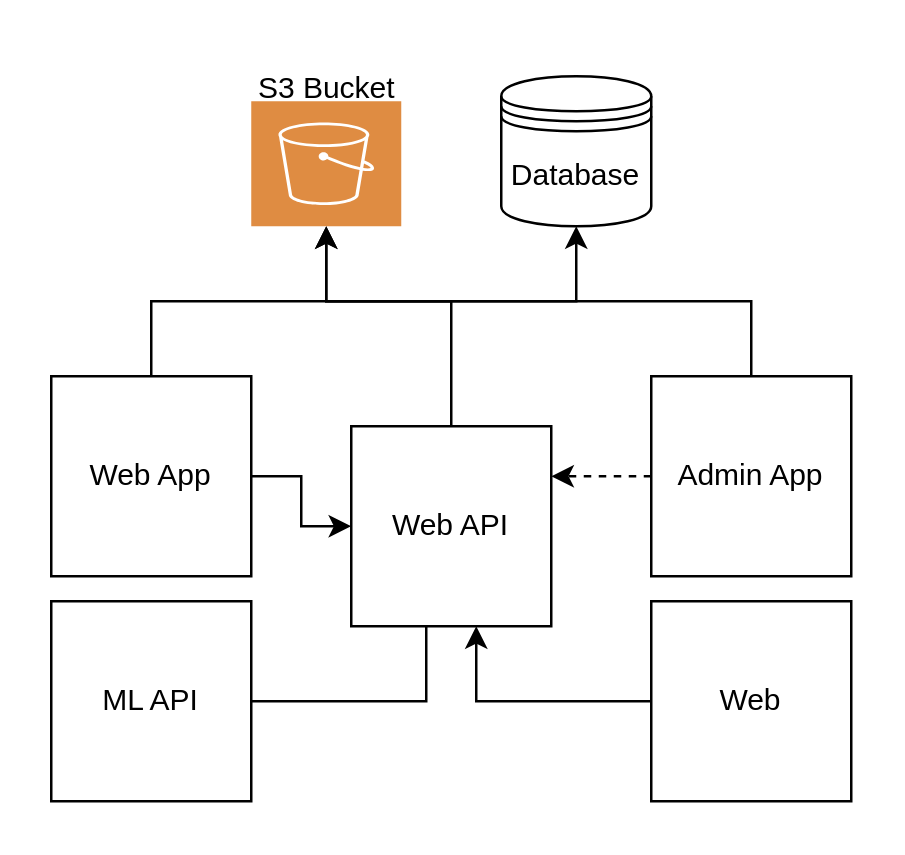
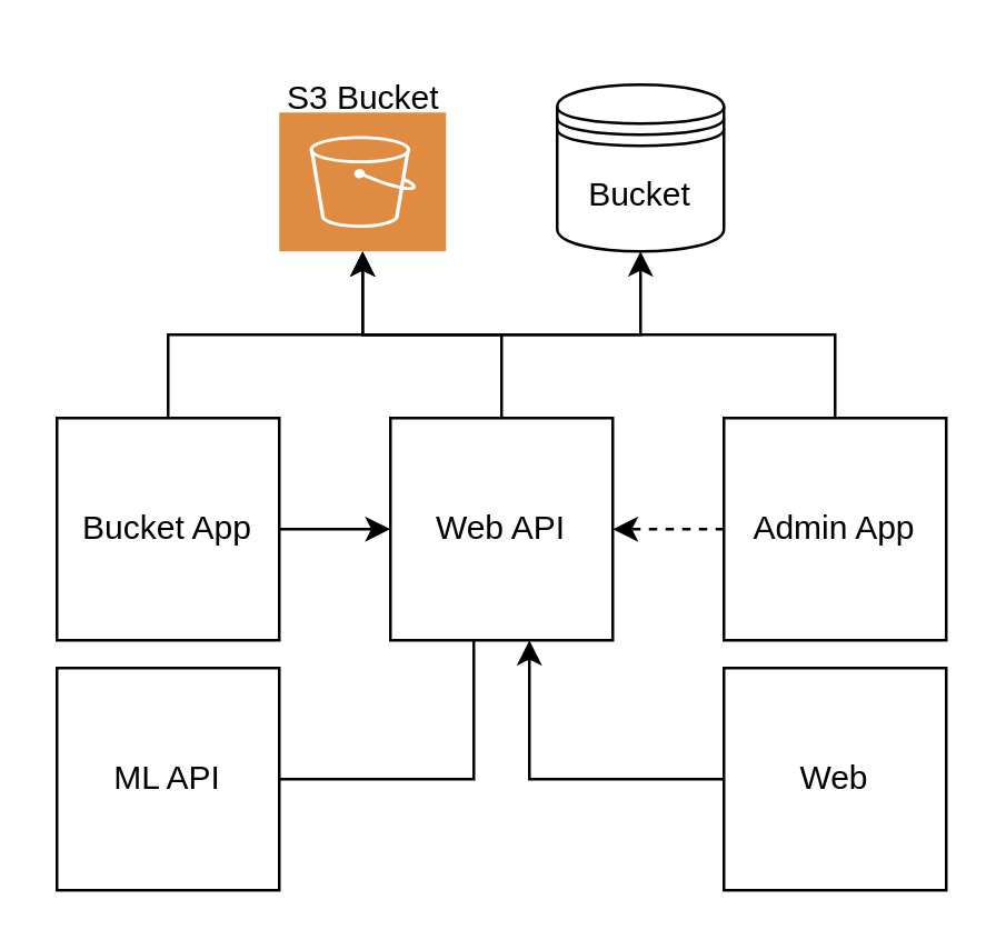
- <mxCell id="3" value="Database" style="shape=datastore;whiteSpace=wrap;html=1;" parent="1" vertex="1"><mxGeometry x="200" width="60" height="60" as="geometry" y="30" /></mxCell>
+ <mxCell id="3" value="Bucket" style="shape=datastore;whiteSpace=wrap;html=1;" parent="1" vertex="1"><mxGeometry x="200" width="60" height="60" as="geometry" y="30" /></mxCell>
- <mxCell id="6" value="Web App" style="whiteSpace=wrap;html=1;aspect=fixed;" parent="1" vertex="1"><mxGeometry y="150" width="80" height="80" as="geometry" x="20" /></mxCell>
+ <mxCell id="6" value="Bucket App" style="whiteSpace=wrap;html=1;aspect=fixed;" parent="1" vertex="1"><mxGeometry y="150" width="80" height="80" as="geometry" x="20" /></mxCell>
- <mxCell id="9" value="Web API" style="rounded=0;whiteSpace=wrap;html=1;" parent="1" vertex="1"><mxGeometry x="140" y="170" width="80" height="80" as="geometry" /></mxCell>
+ <mxCell id="9" value="Web API" style="rounded=0;whiteSpace=wrap;html=1;" parent="1" vertex="1"><mxGeometry x="140" y="150" width="80" height="80" as="geometry" /></mxCell>
